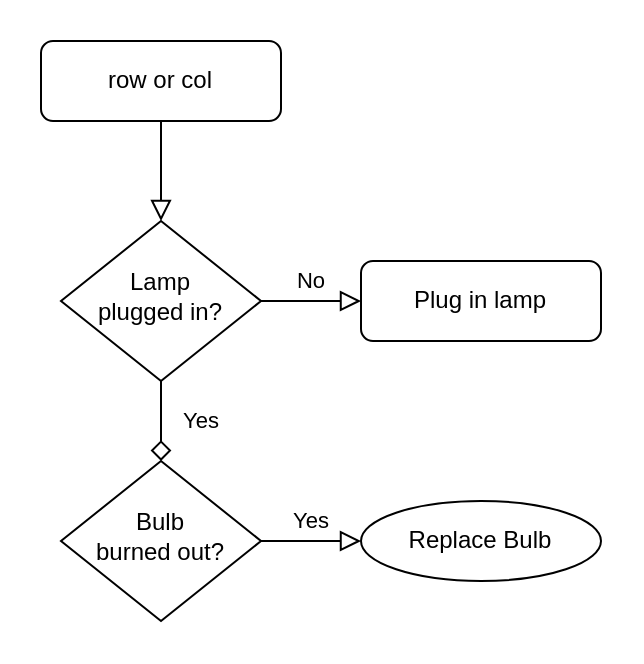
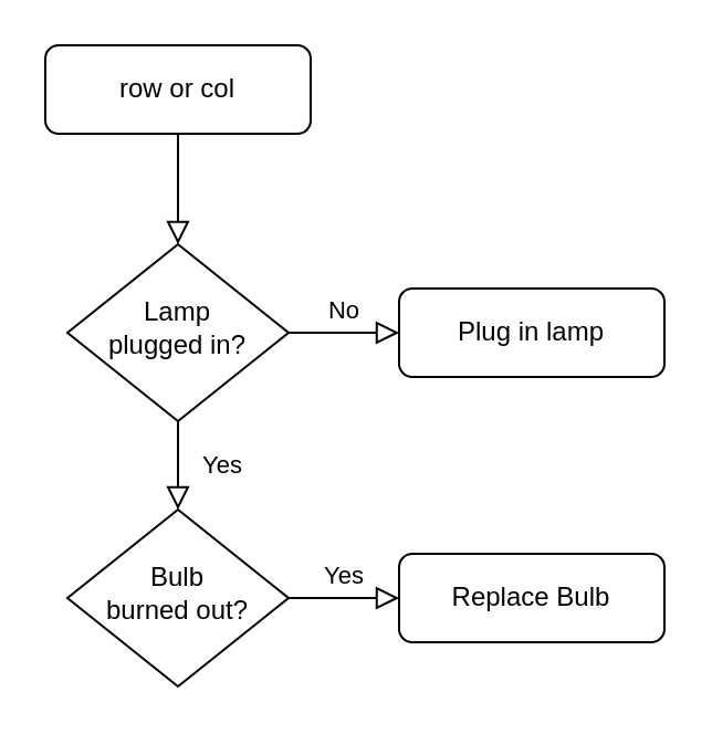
- <mxCell id="4" value="Yes" style="rounded=0;html=1;jettySize=auto;orthogonalLoop=1;fontSize=11;endArrow=diamond;endFill=0;endSize=8;strokeWidth=1;shadow=0;labelBackgroundColor=none;edgeStyle=orthogonalEdgeStyle;" edge="1" parent="1" source="6" target="9"><mxGeometry y="20" relative="1" as="geometry"><mxPoint as="offset" /></mxGeometry></mxCell>
+ <mxCell id="4" value="Yes" style="rounded=0;html=1;jettySize=auto;orthogonalLoop=1;fontSize=11;endArrow=block;endFill=0;endSize=8;strokeWidth=1;shadow=0;labelBackgroundColor=none;edgeStyle=orthogonalEdgeStyle;" edge="1" parent="1" source="6" target="9"><mxGeometry y="20" relative="1" as="geometry"><mxPoint as="offset" /></mxGeometry></mxCell>
- <mxCell id="10" value="Replace Bulb" style="ellipse;whiteSpace=wrap;html=1;fontSize=12;glass=0;strokeWidth=1;shadow=0;" vertex="1" parent="1"><mxGeometry x="180" y="250" width="120" height="40" as="geometry" /></mxCell>
+ <mxCell id="10" value="Replace Bulb" style="rounded=1;whiteSpace=wrap;html=1;fontSize=12;glass=0;strokeWidth=1;shadow=0;" vertex="1" parent="1"><mxGeometry x="180" y="250" width="120" height="40" as="geometry" /></mxCell>
